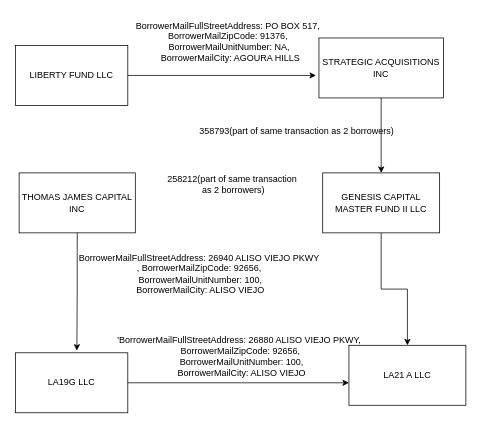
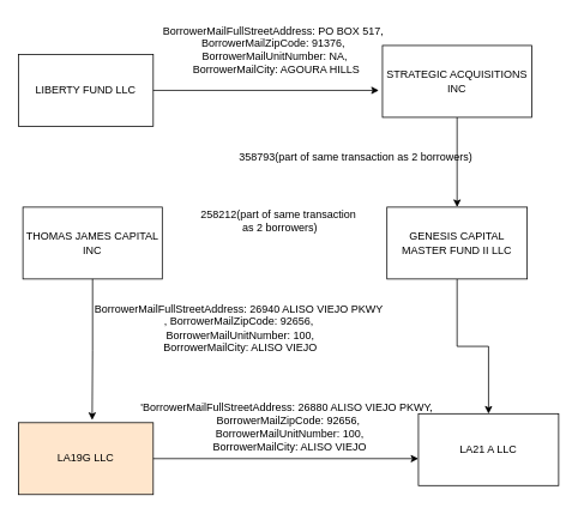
- <mxCell id="8" value="LA19G LLC" style="rounded=0;whiteSpace=wrap;html=1;" vertex="1" parent="1"><mxGeometry x="20" y="470" width="150" height="80" as="geometry" /></mxCell>
+ <mxCell id="8" value="LA19G LLC" style="rounded=0;whiteSpace=wrap;html=1;fillColor=#ffe6cc;" vertex="1" parent="1"><mxGeometry x="20" y="470" width="150" height="80" as="geometry" /></mxCell>
